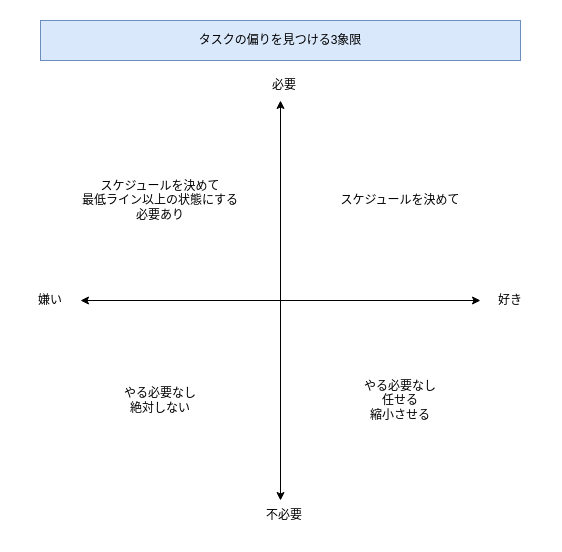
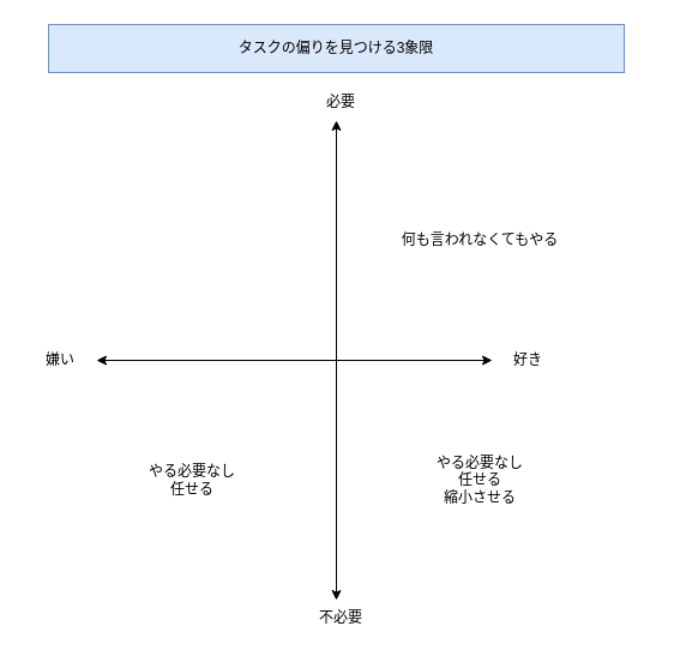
- <mxCell id="8" value="スケジュールを決めて&lt;div&gt;最低ライン以上の状態にする必要あり&lt;/div&gt;" style="text;html=1;align=center;verticalAlign=middle;whiteSpace=wrap;rounded=0;" vertex="1" parent="1"><mxGeometry x="80" y="140" width="160" height="120" as="geometry" /></mxCell>
- <mxCell id="9" value="スケジュールを決めて" style="text;html=1;align=center;verticalAlign=middle;whiteSpace=wrap;rounded=0;" vertex="1" parent="1"><mxGeometry x="320" y="140" width="160" height="120" as="geometry" /></mxCell>
+ <mxCell id="9" value="何も言われなくてもやる" style="text;html=1;align=center;verticalAlign=middle;whiteSpace=wrap;rounded=0;" vertex="1" parent="1"><mxGeometry x="320" y="140" width="160" height="120" as="geometry" /></mxCell>
- <mxCell id="3" value="好き" style="text;html=1;align=center;verticalAlign=middle;whiteSpace=wrap;rounded=0;" vertex="1" parent="1"><mxGeometry x="480" y="285" width="60" height="30" as="geometry" /></mxCell>
+ <mxCell id="3" value="好き" style="text;html=1;align=center;verticalAlign=middle;whiteSpace=wrap;rounded=0;" vertex="1" parent="1"><mxGeometry x="410" y="285" width="60" height="30" as="geometry" /></mxCell>
- <mxCell id="12" value="やる必要なし&lt;div&gt;絶対しない&lt;/div&gt;" style="text;html=1;align=center;verticalAlign=middle;whiteSpace=wrap;rounded=0;" vertex="1" parent="1"><mxGeometry x="80" y="340" width="160" height="120" as="geometry" /></mxCell>
+ <mxCell id="12" value="やる必要なし&lt;div&gt;任せる&lt;/div&gt;" style="text;html=1;align=center;verticalAlign=middle;whiteSpace=wrap;rounded=0;" vertex="1" parent="1"><mxGeometry x="80" y="340" width="160" height="120" as="geometry" /></mxCell>
